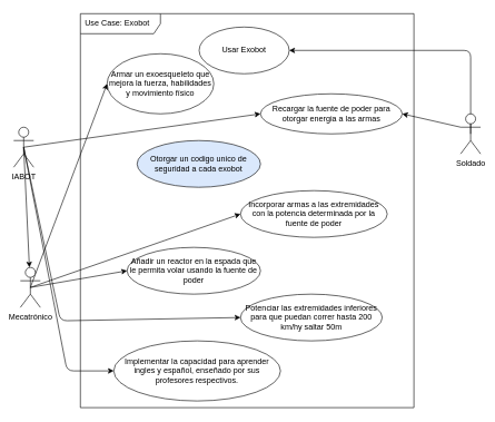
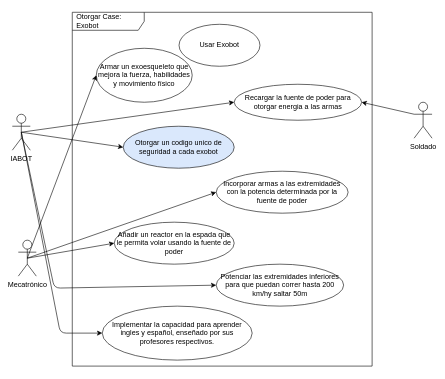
- <mxCell id="2" value="Use Case: Exobot" style="shape=umlFrame;whiteSpace=wrap;html=1;width=120;height=30;boundedLbl=1;verticalAlign=middle;align=left;spacingLeft=5;" parent="1" vertex="1"><mxGeometry x="120" y="20" width="500" height="590" as="geometry" /></mxCell>
+ <mxCell id="2" value="Otorgar Case: Exobot" style="shape=umlFrame;whiteSpace=wrap;html=1;width=120;height=30;boundedLbl=1;verticalAlign=middle;align=left;spacingLeft=5;" parent="1" vertex="1"><mxGeometry x="120" y="20" width="500" height="590" as="geometry" /></mxCell>
- <mxCell id="10" style="edgeStyle=none;html=1;exitX=0.5;exitY=0.5;exitDx=0;exitDy=0;exitPerimeter=0;entryX=1;entryY=0.5;entryDx=0;entryDy=0;" edge="1" parent="1" source="12" target="3"><mxGeometry relative="1" as="geometry"><Array as="points"><mxPoint x="705" y="75" /></Array></mxGeometry></mxCell>
- <mxCell id="6" style="edgeStyle=none;html=1;exitX=0.5;exitY=0.5;exitDx=0;exitDy=0;exitPerimeter=0;" edge="1" parent="1" source="9" target="19"><mxGeometry relative="1" as="geometry" /></mxCell>
+ <mxCell id="6" style="edgeStyle=none;html=1;exitX=0.5;exitY=0.5;exitDx=0;exitDy=0;exitPerimeter=0;entryX=0;entryY=0.5;entryDx=0;entryDy=0;" edge="1" parent="1" source="9" target="15"><mxGeometry relative="1" as="geometry" /></mxCell>
